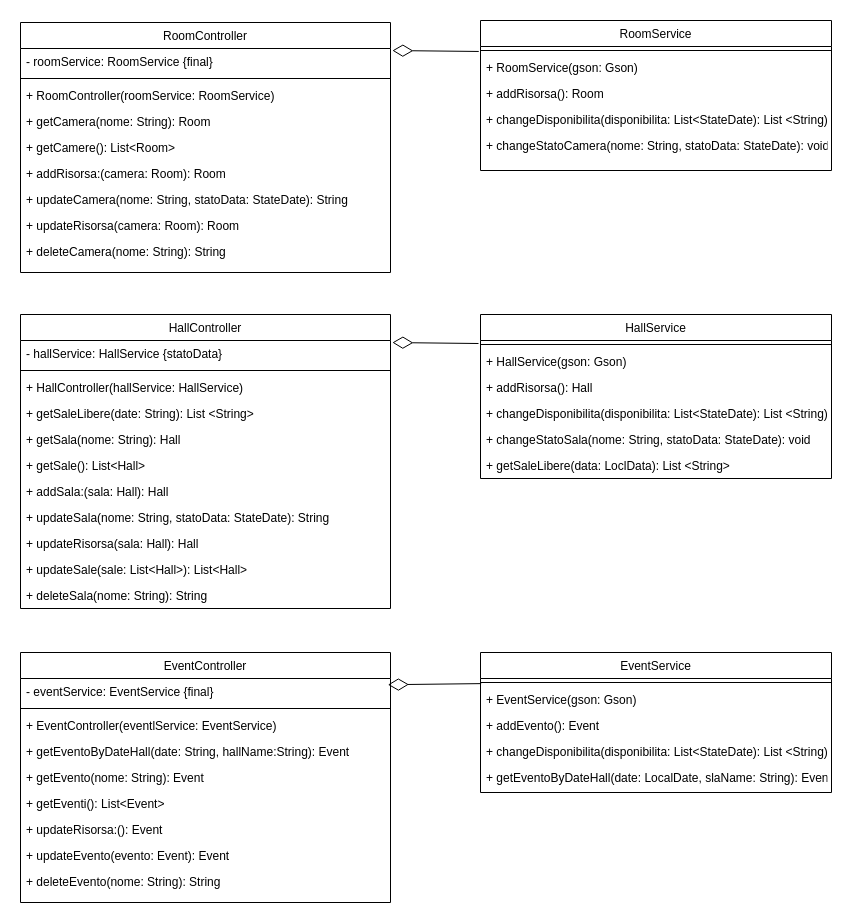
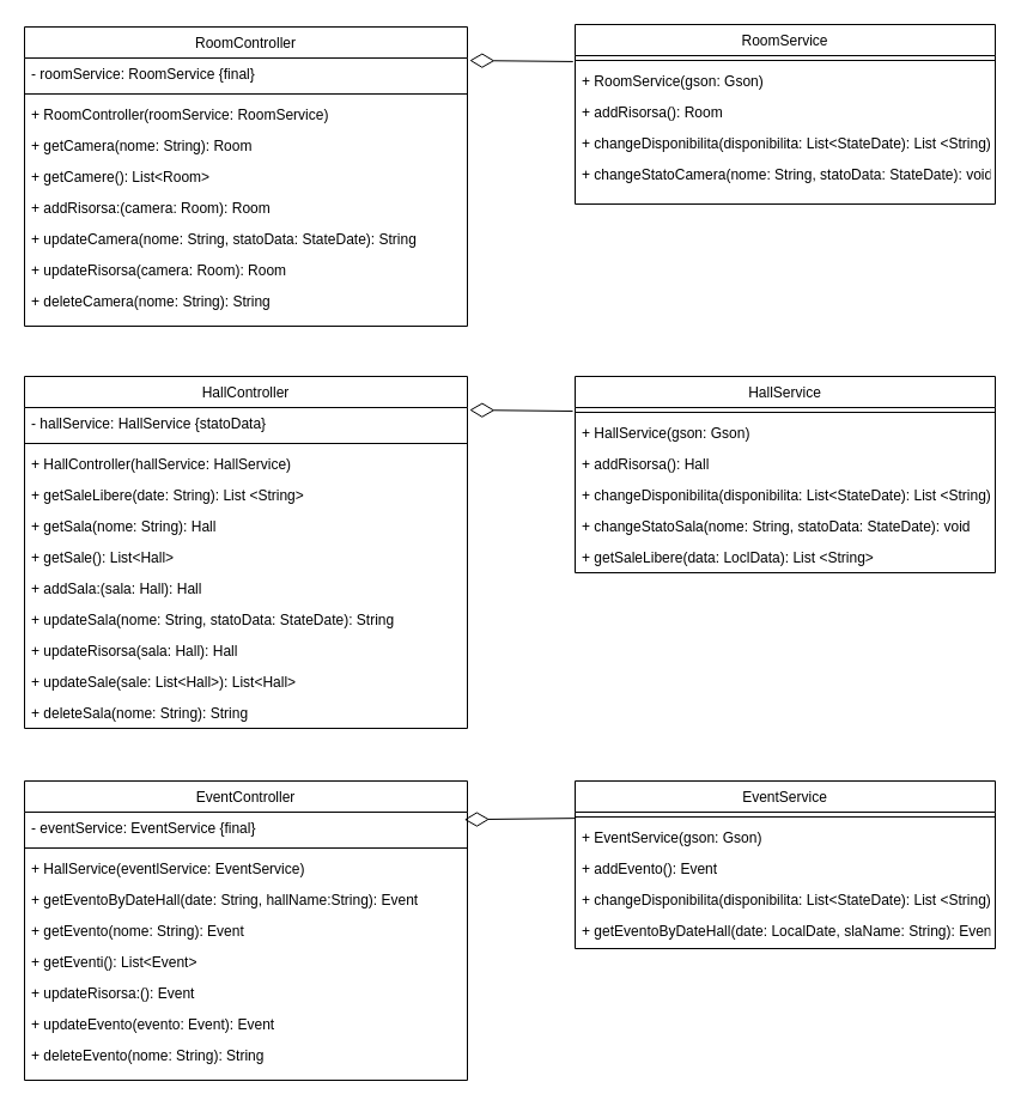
- <mxCell id="42" value="+ EventController(eventlService: EventService)" style="text;align=left;verticalAlign=top;spacingLeft=4;spacingRight=4;overflow=hidden;rotatable=0;points=[[0,0.5],[1,0.5]];portConstraint=eastwest;fontStyle=0" vertex="1" parent="39"><mxGeometry y="60" width="370" height="26" as="geometry" /></mxCell>
+ <mxCell id="42" value="+ HallService(eventlService: EventService)" style="text;align=left;verticalAlign=top;spacingLeft=4;spacingRight=4;overflow=hidden;rotatable=0;points=[[0,0.5],[1,0.5]];portConstraint=eastwest;fontStyle=0" vertex="1" parent="39"><mxGeometry y="60" width="370" height="26" as="geometry" /></mxCell>
